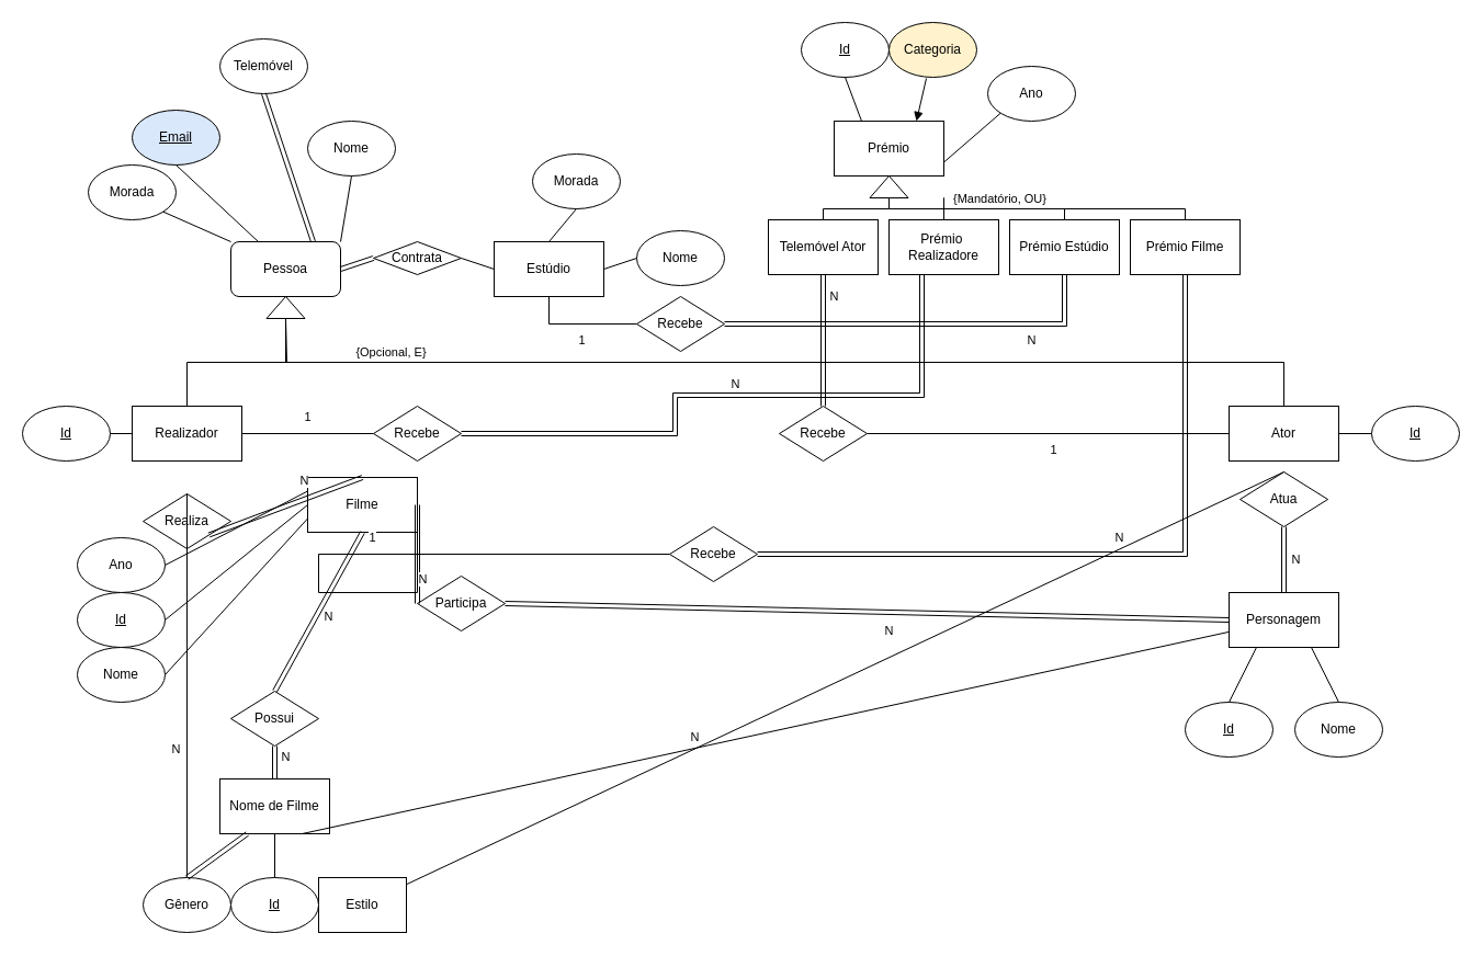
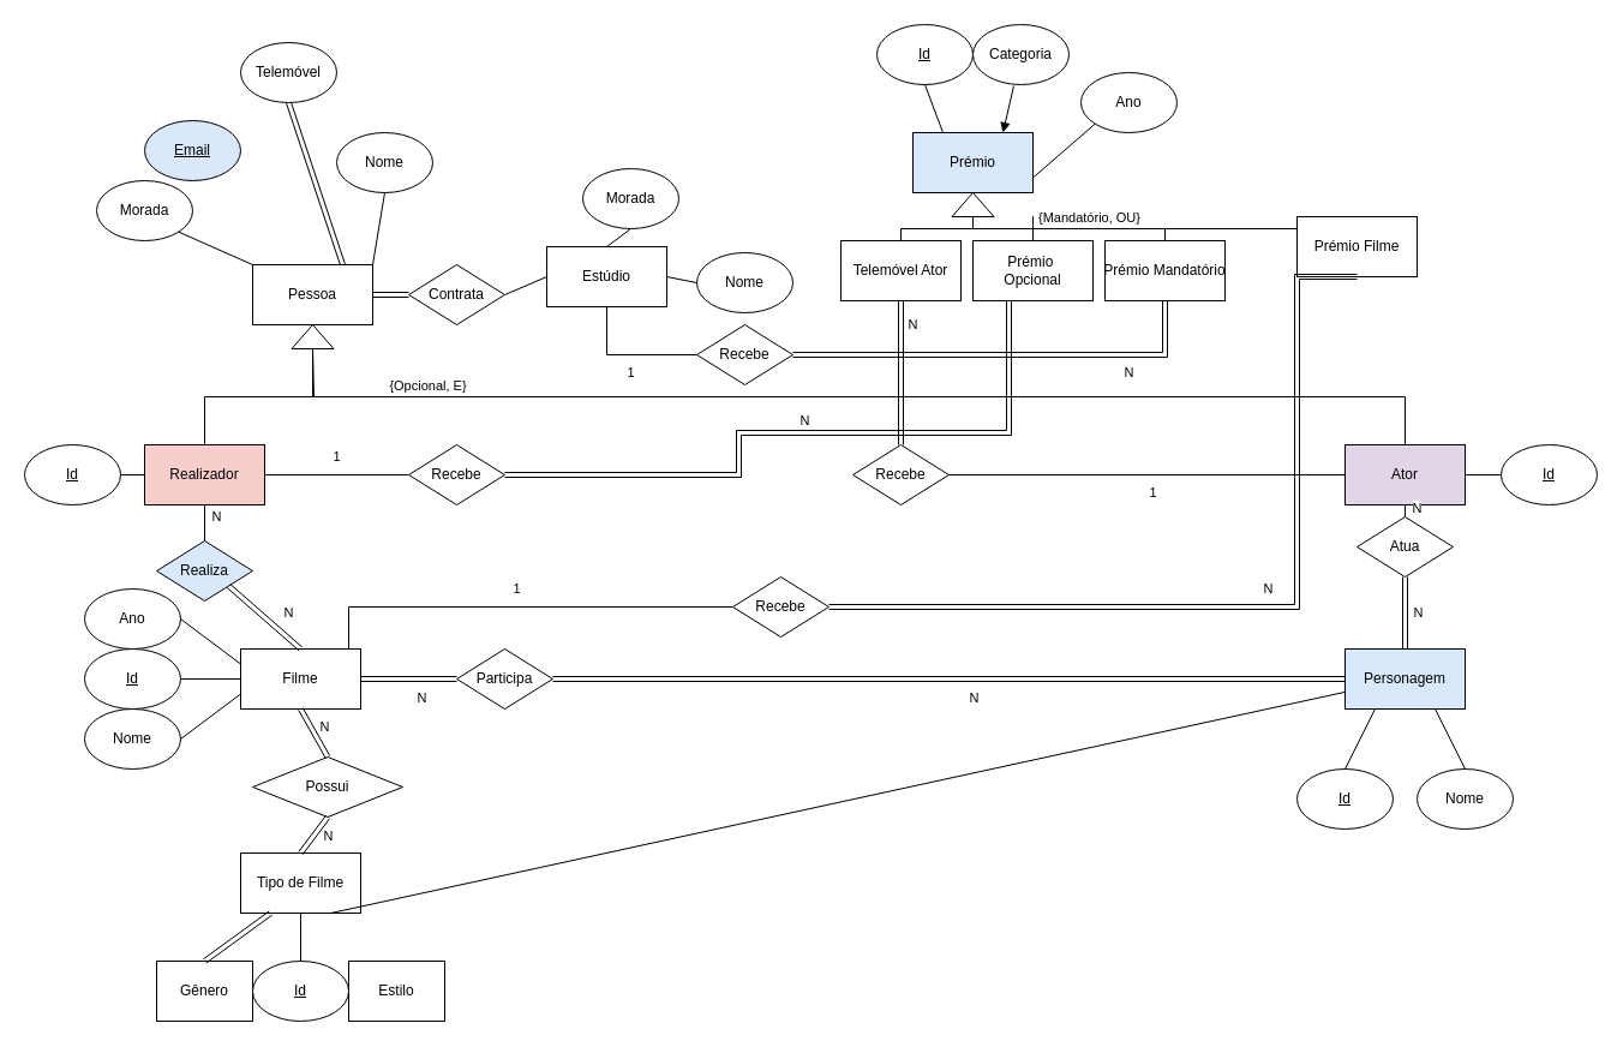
- <mxCell id="32" value="Categoria" style="ellipse;whiteSpace=wrap;html=1;fillColor=#fff2cc;" parent="1" vertex="1"><mxGeometry x="810" y="20" width="80" height="50" as="geometry" /></mxCell>
+ <mxCell id="32" value="Categoria" style="ellipse;whiteSpace=wrap;html=1;" parent="1" vertex="1"><mxGeometry x="810" y="20" width="80" height="50" as="geometry" /></mxCell>
- <mxCell id="6" value="Prémio" style="rounded=0;whiteSpace=wrap;html=1;" parent="1" vertex="1"><mxGeometry x="760" y="110" width="100" height="50" as="geometry" /></mxCell>
+ <mxCell id="6" value="Prémio" style="rounded=0;whiteSpace=wrap;html=1;fillColor=#dae8fc;" parent="1" vertex="1"><mxGeometry x="760" y="110" width="100" height="50" as="geometry" /></mxCell>
- <mxCell id="60" value="" style="endArrow=none;html=1;rounded=0;entryX=0.5;entryY=1;entryDx=0;entryDy=0;exitX=0.25;exitY=0;exitDx=0;exitDy=0;" parent="1" source="20" target="49" edge="1"><mxGeometry width="50" height="50" relative="1" as="geometry"><mxPoint x="210" y="490" as="sourcePoint" /><mxPoint x="210" y="460" as="targetPoint" /></mxGeometry></mxCell>
- <mxCell id="79" value="Prémio&amp;nbsp;&lt;div&gt;Realizadore&lt;/div&gt;" style="rounded=0;whiteSpace=wrap;html=1;" parent="1" vertex="1"><mxGeometry x="810" y="200" width="100" height="50" as="geometry" /></mxCell>
+ <mxCell id="79" value="Prémio&amp;nbsp;&lt;div&gt;Opcional&lt;/div&gt;" style="rounded=0;whiteSpace=wrap;html=1;" parent="1" vertex="1"><mxGeometry x="810" y="200" width="100" height="50" as="geometry" /></mxCell>
- <mxCell id="76" value="Prémio&amp;nbsp;Estúdio" style="rounded=0;whiteSpace=wrap;html=1;" parent="1" vertex="1"><mxGeometry x="920" y="200" width="100" height="50" as="geometry" /></mxCell>
+ <mxCell id="76" value="Prémio&amp;nbsp;Mandatório" style="rounded=0;whiteSpace=wrap;html=1;" parent="1" vertex="1"><mxGeometry x="920" y="200" width="100" height="50" as="geometry" /></mxCell>
- <mxCell id="82" value="Prémio&amp;nbsp;Filme" style="rounded=0;whiteSpace=wrap;html=1;" parent="1" vertex="1"><mxGeometry x="1030" y="200" width="100" height="50" as="geometry" /></mxCell>
+ <mxCell id="82" value="Prémio&amp;nbsp;Filme" style="rounded=0;whiteSpace=wrap;html=1;" parent="1" vertex="1"><mxGeometry x="1080" y="180" width="100" height="50" as="geometry" /></mxCell>
- <mxCell id="28" value="Contrata" style="rhombus;whiteSpace=wrap;html=1;" parent="1" vertex="1"><mxGeometry x="340" y="220" width="80" height="30" as="geometry" /></mxCell>
+ <mxCell id="28" value="Contrata" style="rhombus;whiteSpace=wrap;html=1;" parent="1" vertex="1"><mxGeometry x="340" y="220" width="80" height="50" as="geometry" /></mxCell>
- <mxCell id="20" value="Pessoa" style="whiteSpace=wrap;html=1;rounded=1;" parent="1" vertex="1"><mxGeometry x="210" y="220" width="100" height="50" as="geometry" /></mxCell>
+ <mxCell id="20" value="Pessoa" style="rounded=0;whiteSpace=wrap;html=1;" parent="1" vertex="1"><mxGeometry x="210" y="220" width="100" height="50" as="geometry" /></mxCell>
- <mxCell id="5" value="Estúdio" style="rounded=0;whiteSpace=wrap;html=1;" parent="1" vertex="1"><mxGeometry x="450" y="220" width="100" height="50" as="geometry" /></mxCell>
+ <mxCell id="5" value="Estúdio" style="rounded=0;whiteSpace=wrap;html=1;" parent="1" vertex="1"><mxGeometry x="455" y="205" width="100" height="50" as="geometry" /></mxCell>
- <mxCell id="7" value="Realizador" style="rounded=0;whiteSpace=wrap;html=1;" parent="1" vertex="1"><mxGeometry x="120" y="370" width="100" height="50" as="geometry" /></mxCell>
+ <mxCell id="7" value="Realizador" style="rounded=0;whiteSpace=wrap;html=1;fillColor=#f8cecc;" parent="1" vertex="1"><mxGeometry x="120" y="370" width="100" height="50" as="geometry" /></mxCell>
- <mxCell id="8" value="Ator" style="rounded=0;whiteSpace=wrap;html=1;" parent="1" vertex="1"><mxGeometry x="1120" y="370" width="100" height="50" as="geometry" /></mxCell>
+ <mxCell id="8" value="Ator" style="rounded=0;whiteSpace=wrap;html=1;fillColor=#e1d5e7;" parent="1" vertex="1"><mxGeometry x="1120" y="370" width="100" height="50" as="geometry" /></mxCell>
- <mxCell id="2" value="Filme" style="rounded=0;whiteSpace=wrap;html=1;" parent="1" vertex="1"><mxGeometry x="280" y="435" width="100" height="50" as="geometry" /></mxCell>
+ <mxCell id="2" value="Filme" style="rounded=0;whiteSpace=wrap;html=1;" parent="1" vertex="1"><mxGeometry x="200" y="540" width="100" height="50" as="geometry" /></mxCell>
- <mxCell id="12" value="Realiza" style="rhombus;whiteSpace=wrap;html=1;" parent="1" vertex="1"><mxGeometry x="130" y="450" width="80" height="50" as="geometry" /></mxCell>
+ <mxCell id="12" value="Realiza" style="rhombus;whiteSpace=wrap;html=1;fillColor=#dae8fc;" parent="1" vertex="1"><mxGeometry x="130" y="450" width="80" height="50" as="geometry" /></mxCell>
- <mxCell id="9" value="Participa" style="rhombus;whiteSpace=wrap;html=1;" parent="1" vertex="1"><mxGeometry x="380" y="525" width="80" height="50" as="geometry" /></mxCell>
+ <mxCell id="9" value="Participa" style="rhombus;whiteSpace=wrap;html=1;" parent="1" vertex="1"><mxGeometry x="380" y="540" width="80" height="50" as="geometry" /></mxCell>
- <mxCell id="4" value="Personagem" style="rounded=0;whiteSpace=wrap;html=1;" parent="1" vertex="1"><mxGeometry x="1120" y="540" width="100" height="50" as="geometry" /></mxCell>
+ <mxCell id="4" value="Personagem" style="rounded=0;whiteSpace=wrap;html=1;fillColor=#dae8fc;" parent="1" vertex="1"><mxGeometry x="1120" y="540" width="100" height="50" as="geometry" /></mxCell>
- <mxCell id="24" value="N" style="endArrow=none;html=1;rounded=0;exitX=0.5;exitY=0;exitDx=0;exitDy=0;" parent="1" source="12" target="26" edge="1"><mxGeometry x="0.333" y="-10" width="50" height="50" relative="1" as="geometry"><mxPoint x="260" y="550" as="sourcePoint" /><mxPoint x="200" y="510" as="targetPoint" /><mxPoint as="offset" /></mxGeometry></mxCell>
+ <mxCell id="24" value="N" style="endArrow=none;html=1;rounded=0;entryX=0.5;entryY=1;entryDx=0;entryDy=0;exitX=0.5;exitY=0;exitDx=0;exitDy=0;" parent="1" source="12" target="7" edge="1"><mxGeometry x="0.333" y="-10" width="50" height="50" relative="1" as="geometry"><mxPoint x="260" y="550" as="sourcePoint" /><mxPoint x="200" y="510" as="targetPoint" /><mxPoint as="offset" /></mxGeometry></mxCell>
- <mxCell id="39" value="Possui" style="rhombus;whiteSpace=wrap;html=1;" parent="1" vertex="1"><mxGeometry x="210" y="630" width="80" height="50" as="geometry" /></mxCell>
+ <mxCell id="39" value="Possui" style="rhombus;whiteSpace=wrap;html=1;" parent="1" vertex="1"><mxGeometry x="210" y="630" width="125" height="50" as="geometry" /></mxCell>
- <mxCell id="3" value="Nome de Filme" style="rounded=0;whiteSpace=wrap;html=1;" parent="1" vertex="1"><mxGeometry x="200" y="710" width="100" height="50" as="geometry" /></mxCell>
+ <mxCell id="3" value="Tipo de Filme" style="rounded=0;whiteSpace=wrap;html=1;" parent="1" vertex="1"><mxGeometry x="200" y="710" width="100" height="50" as="geometry" /></mxCell>
- <mxCell id="19" value="N" style="endArrow=none;html=1;rounded=0;exitX=0.5;exitY=0;exitDx=0;exitDy=0;" parent="1" source="16" target="27" edge="1"><mxGeometry x="0.333" y="-10" width="50" height="50" relative="1" as="geometry"><mxPoint x="910" y="575" as="sourcePoint" /><mxPoint x="940" y="575" as="targetPoint" /><mxPoint as="offset" /></mxGeometry></mxCell>
+ <mxCell id="19" value="N" style="endArrow=none;html=1;rounded=0;entryX=0.5;entryY=1;entryDx=0;entryDy=0;exitX=0.5;exitY=0;exitDx=0;exitDy=0;" parent="1" source="16" target="8" edge="1"><mxGeometry x="0.333" y="-10" width="50" height="50" relative="1" as="geometry"><mxPoint x="910" y="575" as="sourcePoint" /><mxPoint x="940" y="575" as="targetPoint" /><mxPoint as="offset" /></mxGeometry></mxCell>
- <mxCell id="26" value="Gênero" style="ellipse;whiteSpace=wrap;html=1;" parent="1" vertex="1"><mxGeometry x="130" y="800" width="80" height="50" as="geometry" /></mxCell>
+ <mxCell id="26" value="Gênero" style="whiteSpace=wrap;html=1;rounded=0;" parent="1" vertex="1"><mxGeometry x="130" y="800" width="80" height="50" as="geometry" /></mxCell>
